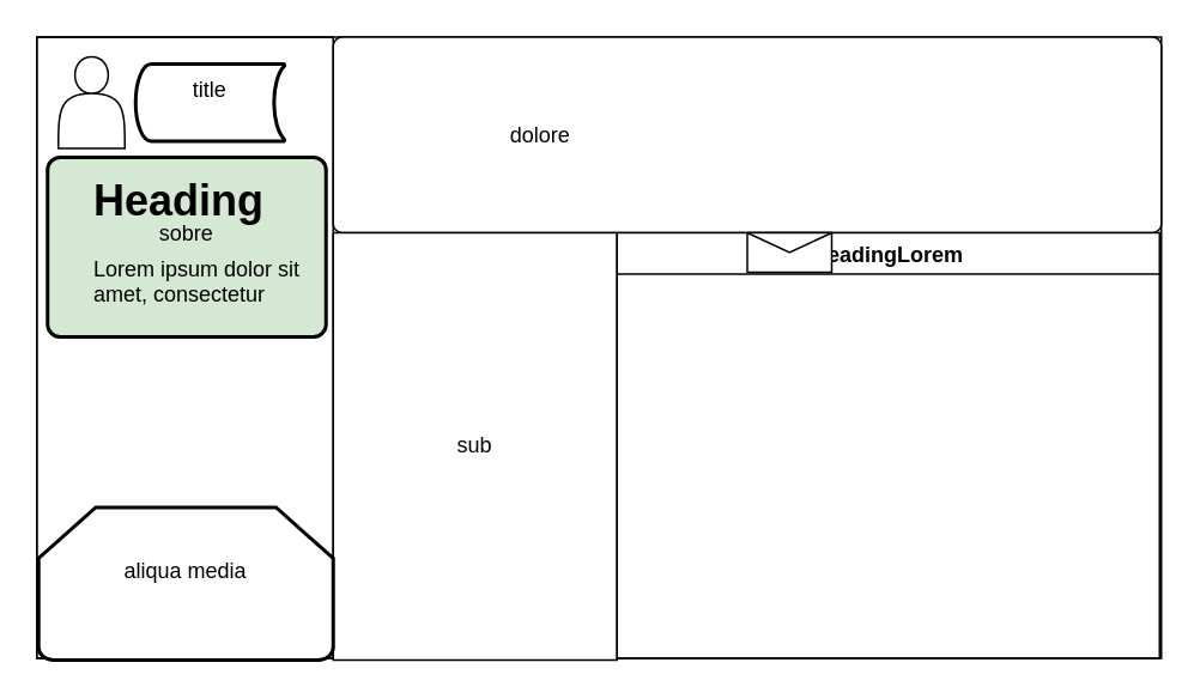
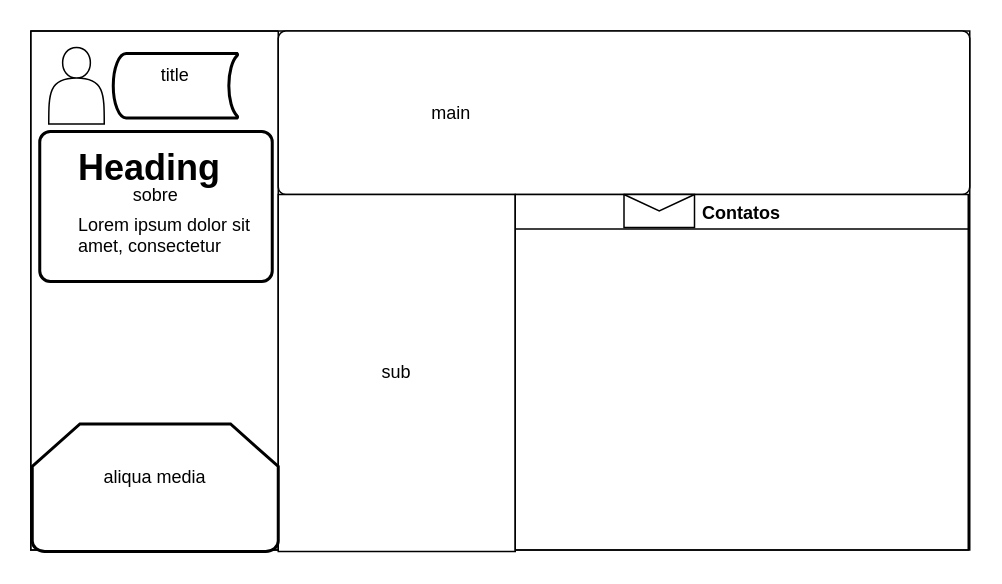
- <mxCell id="7" value="dolore" style="html=1;shape=mxgraph.er.anchor;whiteSpace=wrap;" vertex="1" parent="6"><mxGeometry width="230.5" height="109.0" as="geometry" /></mxCell>
+ <mxCell id="7" value="main" style="html=1;shape=mxgraph.er.anchor;whiteSpace=wrap;" vertex="1" parent="6"><mxGeometry width="230.5" height="109.0" as="geometry" /></mxCell>
- <mxCell id="10" value="sobre&lt;div&gt;&lt;br&gt;&lt;/div&gt;" style="rounded=1;whiteSpace=wrap;html=1;absoluteArcSize=1;arcSize=14;strokeWidth=2;fillColor=#d5e8d4;" vertex="1" parent="1"><mxGeometry x="26" y="87" width="155" height="100" as="geometry" /></mxCell>
+ <mxCell id="10" value="sobre&lt;div&gt;&lt;br&gt;&lt;/div&gt;" style="rounded=1;whiteSpace=wrap;html=1;absoluteArcSize=1;arcSize=14;strokeWidth=2;" vertex="1" parent="1"><mxGeometry x="26" y="87" width="155" height="100" as="geometry" /></mxCell>
- <mxCell id="11" value="HeadingLorem" style="swimlane;" vertex="1" parent="1"><mxGeometry x="343" y="129" width="302" height="237" as="geometry" /></mxCell>
+ <mxCell id="11" value="Contatos" style="swimlane;" vertex="1" parent="1"><mxGeometry x="343" y="129" width="302" height="237" as="geometry" /></mxCell>
